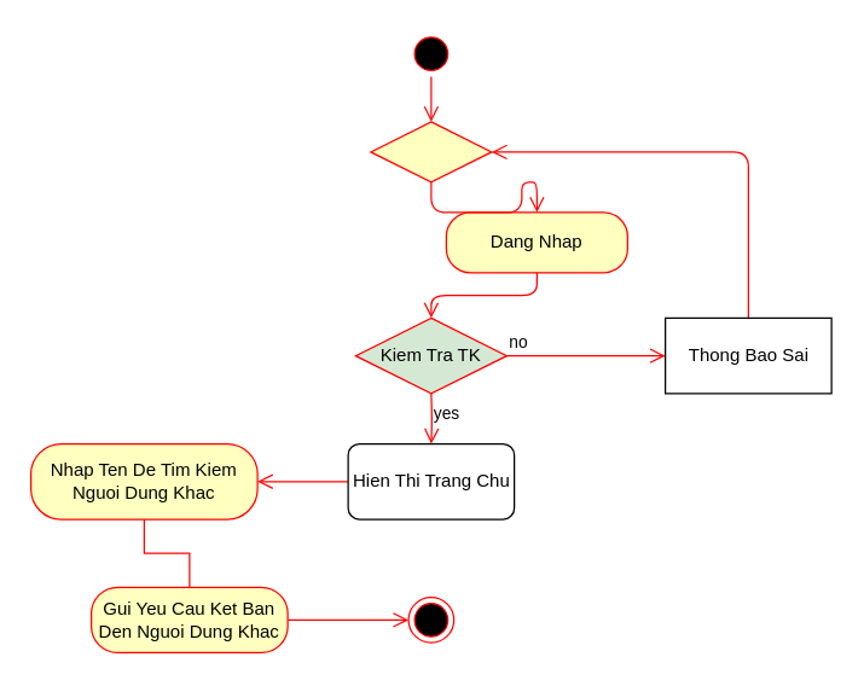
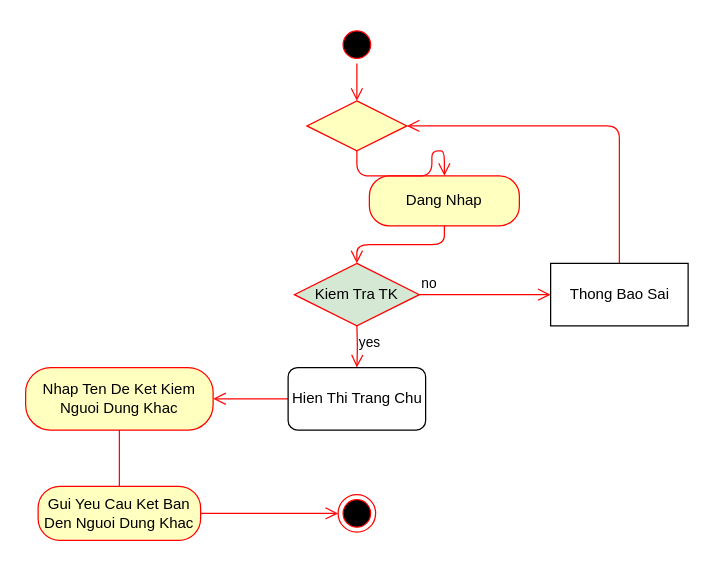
- <mxCell id="14" value="Nhap Ten De Tim Kiem Nguoi Dung Khac" style="rounded=1;whiteSpace=wrap;html=1;arcSize=40;fontColor=#000000;fillColor=#ffffc0;strokeColor=#ff0000;" vertex="1" parent="1"><mxGeometry x="20" y="293.33" width="150" height="50" as="geometry" /></mxCell>
+ <mxCell id="14" value="Nhap Ten De Ket Kiem Nguoi Dung Khac" style="rounded=1;whiteSpace=wrap;html=1;arcSize=40;fontColor=#000000;fillColor=#ffffc0;strokeColor=#ff0000;" vertex="1" parent="1"><mxGeometry x="20" y="293.33" width="150" height="50" as="geometry" /></mxCell>
- <mxCell id="16" value="Gui Yeu Cau Ket Ban Den Nguoi Dung Khac" style="rounded=1;whiteSpace=wrap;html=1;arcSize=40;fontColor=#000000;fillColor=#ffffc0;strokeColor=#ff0000;" vertex="1" parent="1"><mxGeometry x="60" y="388.34" width="130" height="43.33" as="geometry" /></mxCell>
+ <mxCell id="16" value="Gui Yeu Cau Ket Ban Den Nguoi Dung Khac" style="rounded=1;whiteSpace=wrap;html=1;arcSize=40;fontColor=#000000;fillColor=#ffffc0;strokeColor=#ff0000;" vertex="1" parent="1"><mxGeometry x="30" y="388.34" width="130" height="43.33" as="geometry" /></mxCell>
